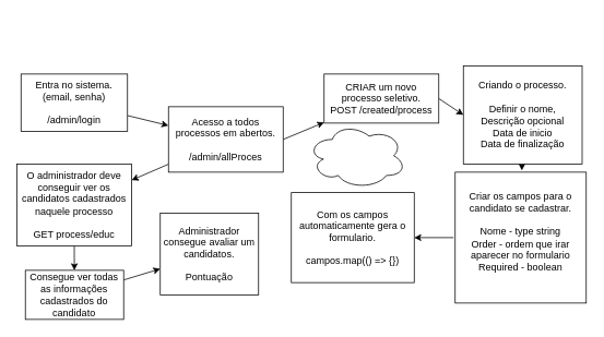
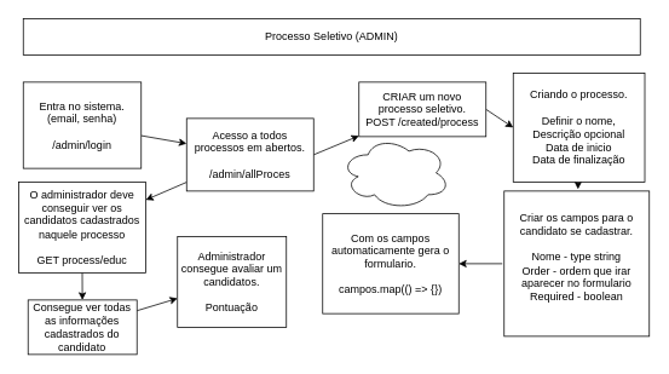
+ <mxCell id="2" value="Processo Seletivo (ADMIN)" style="rounded=0;whiteSpace=wrap;html=1;" vertex="1" parent="1"><mxGeometry x="25" y="20" width="680" height="40" as="geometry" /></mxCell>
- <mxCell id="4" value="Entra no sistema.&lt;br&gt;(email, senha)&lt;div&gt;&lt;br&gt;&lt;/div&gt;&lt;div&gt;/admin/login&lt;/div&gt;" style="rounded=0;whiteSpace=wrap;html=1;" vertex="1" parent="1"><mxGeometry x="25" y="90" width="130" height="70" as="geometry" /></mxCell>
+ <mxCell id="4" value="Entra no sistema.&lt;br&gt;(email, senha)&lt;div&gt;&lt;br&gt;&lt;/div&gt;&lt;div&gt;/admin/login&lt;/div&gt;" style="rounded=0;whiteSpace=wrap;html=1;" vertex="1" parent="1"><mxGeometry x="25" y="90" width="130" height="95" as="geometry" /></mxCell>
